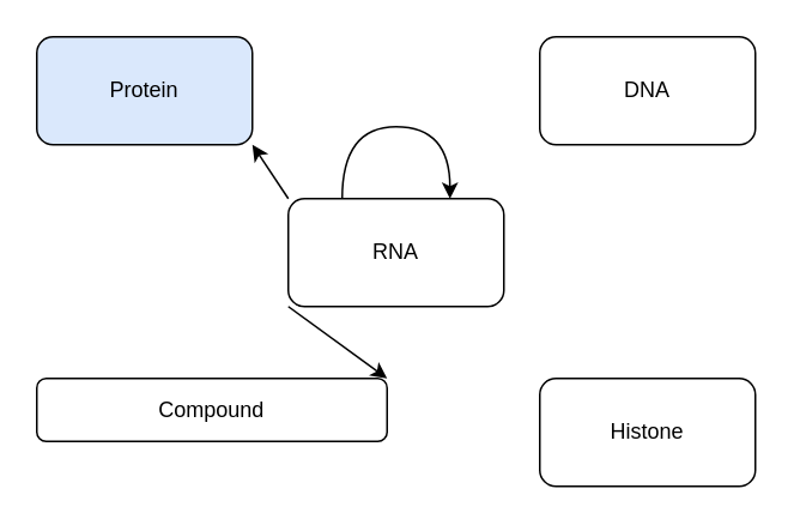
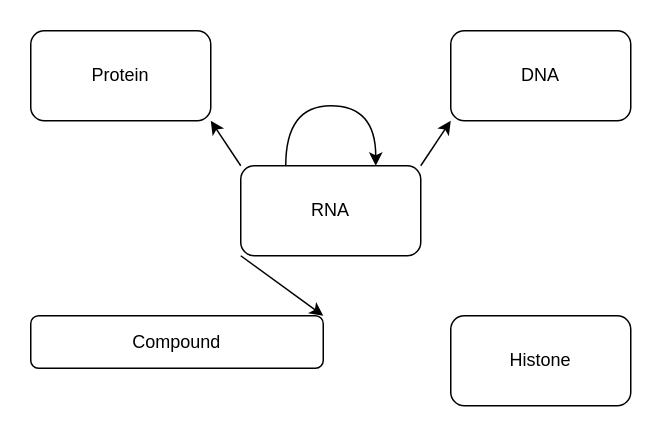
- <mxCell id="7" value="Protein" style="rounded=1;whiteSpace=wrap;html=1;fillColor=#dae8fc;" vertex="1" parent="1"><mxGeometry x="20" y="20" width="120" height="60" as="geometry" /></mxCell>
+ <mxCell id="7" value="Protein" style="rounded=1;whiteSpace=wrap;html=1;" vertex="1" parent="1"><mxGeometry x="20" y="20" width="120" height="60" as="geometry" /></mxCell>
+ <mxCell id="3" style="edgeStyle=none;rounded=0;orthogonalLoop=1;jettySize=auto;html=1;exitX=1;exitY=0;exitDx=0;exitDy=0;entryX=0;entryY=1;entryDx=0;entryDy=0;" edge="1" parent="1" source="5" target="6"><mxGeometry relative="1" as="geometry" /></mxCell>
